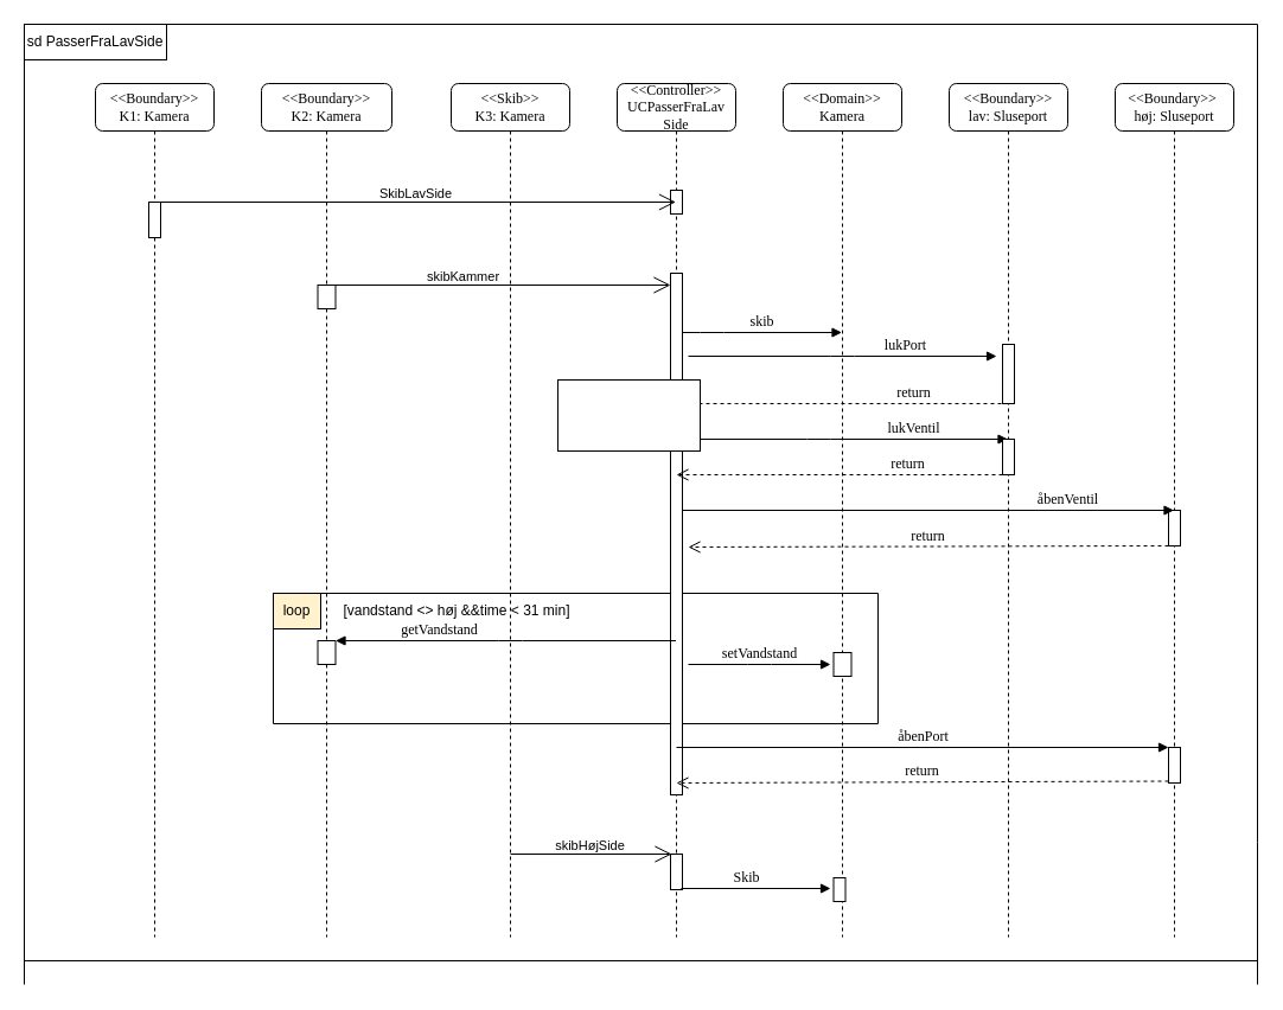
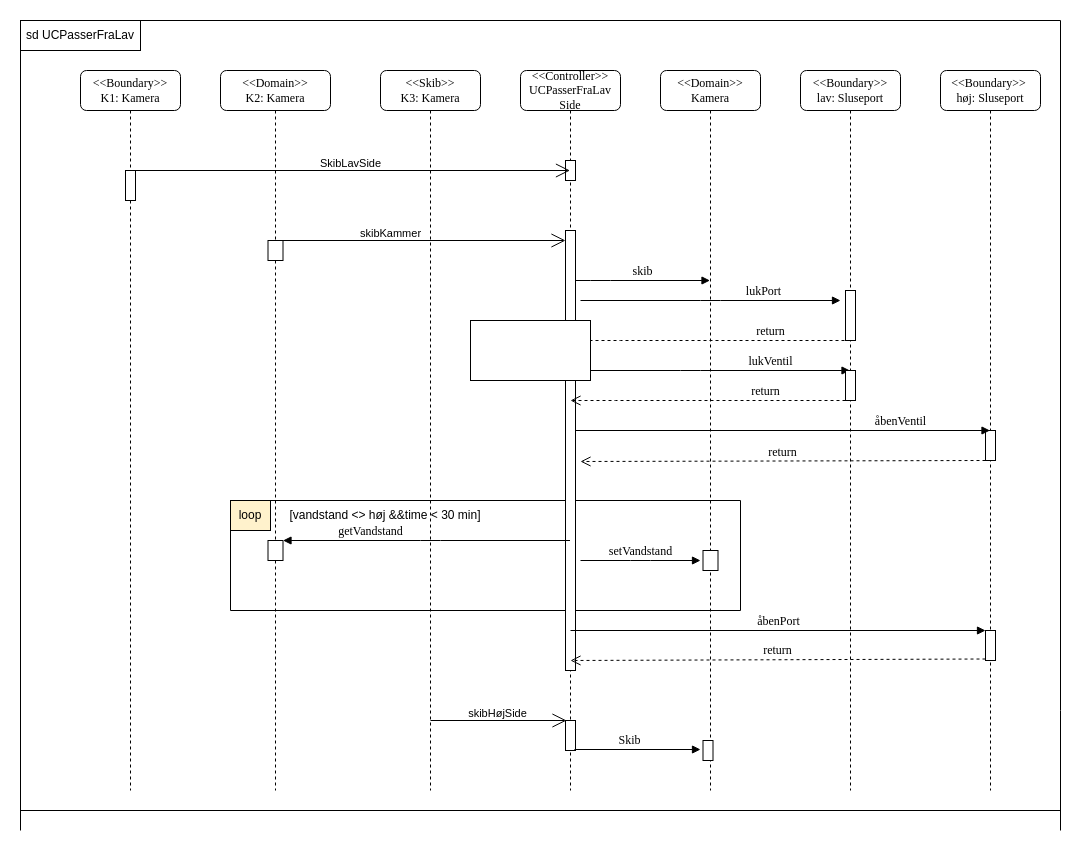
- <mxCell id="43" value="sd PasserFraLavSide" style="rounded=0;whiteSpace=wrap;html=1;" vertex="1" parent="1"><mxGeometry x="20" y="20" width="120" height="30" as="geometry" /></mxCell>
+ <mxCell id="43" value="sd UCPasserFraLav" style="rounded=0;whiteSpace=wrap;html=1;" vertex="1" parent="1"><mxGeometry x="20" y="20" width="120" height="30" as="geometry" /></mxCell>
- <mxCell id="2" value="&amp;lt;&amp;lt;Boundary&amp;gt;&amp;gt;&lt;br style=&quot;border-color: var(--border-color);&quot;&gt;K2: Kamera" style="shape=umlLifeline;perimeter=lifelinePerimeter;whiteSpace=wrap;html=1;container=1;collapsible=0;recursiveResize=0;outlineConnect=0;rounded=1;shadow=0;comic=0;labelBackgroundColor=none;strokeWidth=1;fontFamily=Verdana;fontSize=12;align=center;" parent="1" vertex="1"><mxGeometry x="220" y="70" width="110" height="720" as="geometry" /></mxCell>
+ <mxCell id="2" value="&amp;lt;&amp;lt;Domain&amp;gt;&amp;gt;&lt;br style=&quot;border-color: var(--border-color);&quot;&gt;K2: Kamera" style="shape=umlLifeline;perimeter=lifelinePerimeter;whiteSpace=wrap;html=1;container=1;collapsible=0;recursiveResize=0;outlineConnect=0;rounded=1;shadow=0;comic=0;labelBackgroundColor=none;strokeWidth=1;fontFamily=Verdana;fontSize=12;align=center;" parent="1" vertex="1"><mxGeometry x="220" y="70" width="110" height="720" as="geometry" /></mxCell>
- <mxCell id="38" value="[vandstand &amp;lt;&amp;gt; høj &amp;amp;&amp;amp;time &amp;lt; 31 min]" style="text;html=1;strokeColor=none;fillColor=none;align=center;verticalAlign=middle;whiteSpace=wrap;rounded=0;" vertex="1" parent="1"><mxGeometry x="270" y="500" width="230" height="30" as="geometry" /></mxCell>
+ <mxCell id="38" value="[vandstand &amp;lt;&amp;gt; høj &amp;amp;&amp;amp;time &amp;lt; 30 min]" style="text;html=1;strokeColor=none;fillColor=none;align=center;verticalAlign=middle;whiteSpace=wrap;rounded=0;" vertex="1" parent="1"><mxGeometry x="270" y="500" width="230" height="30" as="geometry" /></mxCell>
